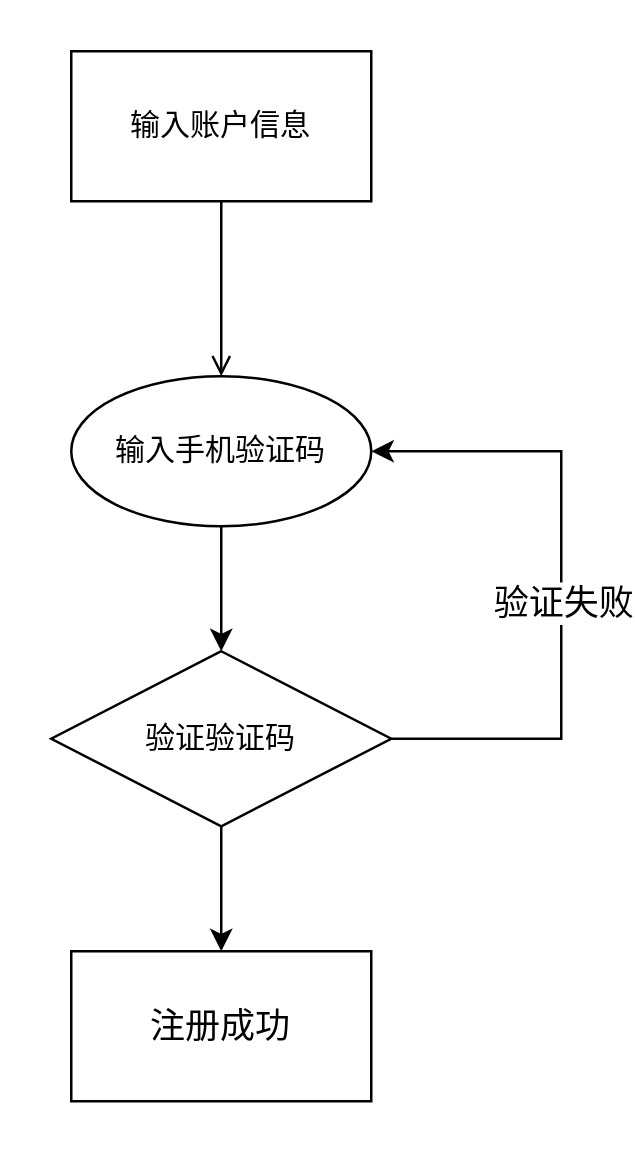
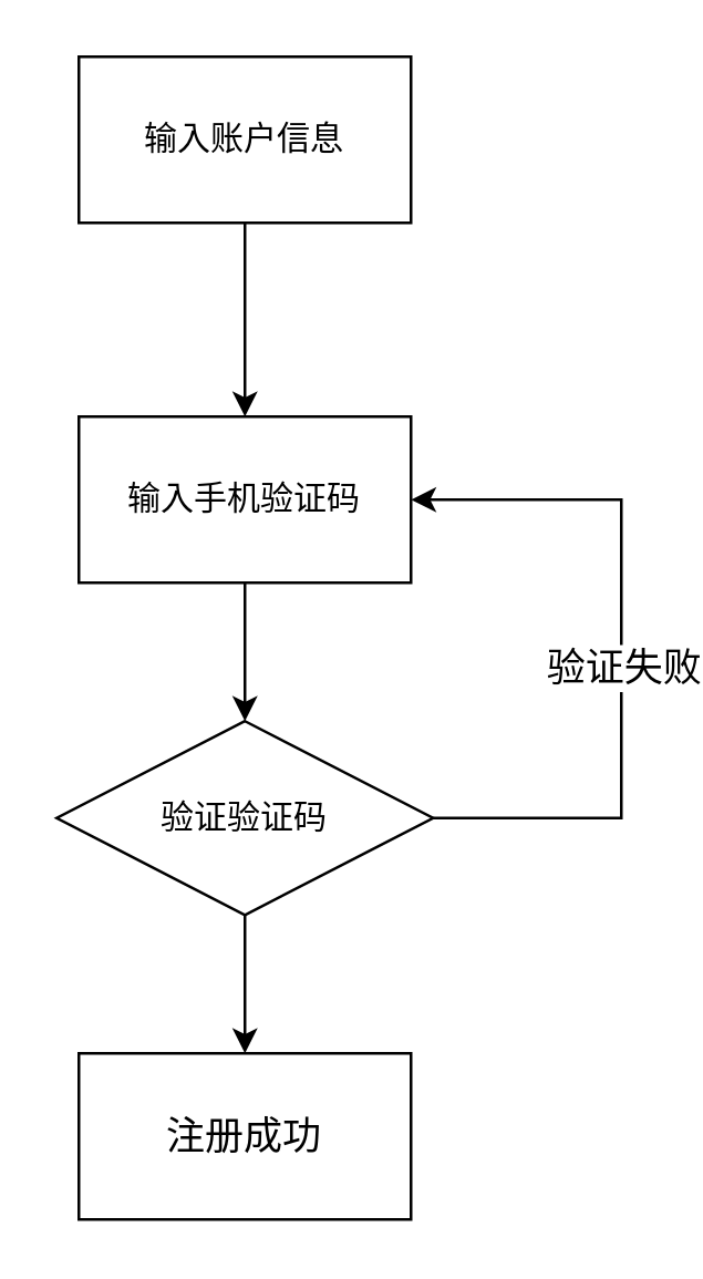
- <mxCell id="2" style="edgeStyle=orthogonalEdgeStyle;rounded=0;orthogonalLoop=1;jettySize=auto;html=1;endArrow=open;" edge="1" parent="1" source="3" target="5"><mxGeometry relative="1" as="geometry" /></mxCell>
+ <mxCell id="2" style="edgeStyle=orthogonalEdgeStyle;rounded=0;orthogonalLoop=1;jettySize=auto;html=1;" edge="1" parent="1" source="3" target="5"><mxGeometry relative="1" as="geometry" /></mxCell>
- <mxCell id="5" value="输入手机验证码" style="ellipse;whiteSpace=wrap;html=1;" vertex="1" parent="1"><mxGeometry x="28" y="150" width="120" height="60" as="geometry" /></mxCell>
+ <mxCell id="5" value="输入手机验证码" style="rounded=0;whiteSpace=wrap;html=1;" vertex="1" parent="1"><mxGeometry x="28" y="150" width="120" height="60" as="geometry" /></mxCell>
